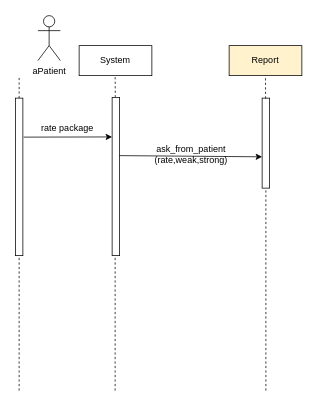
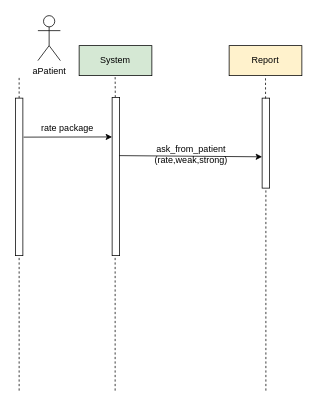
- <mxCell id="8" value="System" style="rounded=0;whiteSpace=wrap;html=1;" parent="1" vertex="1"><mxGeometry x="105" y="60" width="97" height="40" as="geometry" /></mxCell>
+ <mxCell id="8" value="System" style="rounded=0;whiteSpace=wrap;html=1;fillColor=#d5e8d4;" parent="1" vertex="1"><mxGeometry x="105" y="60" width="97" height="40" as="geometry" /></mxCell>
